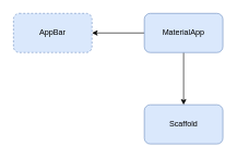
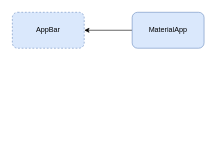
- <mxCell id="2" value="" style="edgeStyle=orthogonalEdgeStyle;rounded=0;orthogonalLoop=1;jettySize=auto;html=1;" edge="1" parent="1" source="4" target="5"><mxGeometry relative="1" as="geometry" /></mxCell>
- <mxCell id="5" value="Scaffold" style="whiteSpace=wrap;html=1;rounded=1;strokeColor=#6c8ebf;fillColor=#dae8fc;" vertex="1" parent="1"><mxGeometry x="220" y="160" width="120" height="60" as="geometry" /></mxCell>
